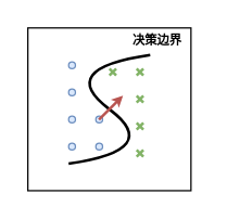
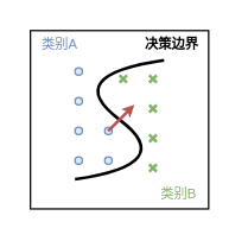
+ <mxCell id="3" value="类别A" style="text;html=1;align=center;verticalAlign=middle;whiteSpace=wrap;rounded=0;fontSize=9;fontColor=#6C8EBF;labelBackgroundColor=default;" vertex="1" parent="1"><mxGeometry x="20" y="20" width="40" height="20" as="geometry" /></mxCell>
+ <mxCell id="4" value="类别B" style="text;html=1;align=center;verticalAlign=middle;whiteSpace=wrap;rounded=0;fontSize=9;fontColor=#82B366;" vertex="1" parent="1"><mxGeometry x="100" y="120" width="40" height="20" as="geometry" /></mxCell>
